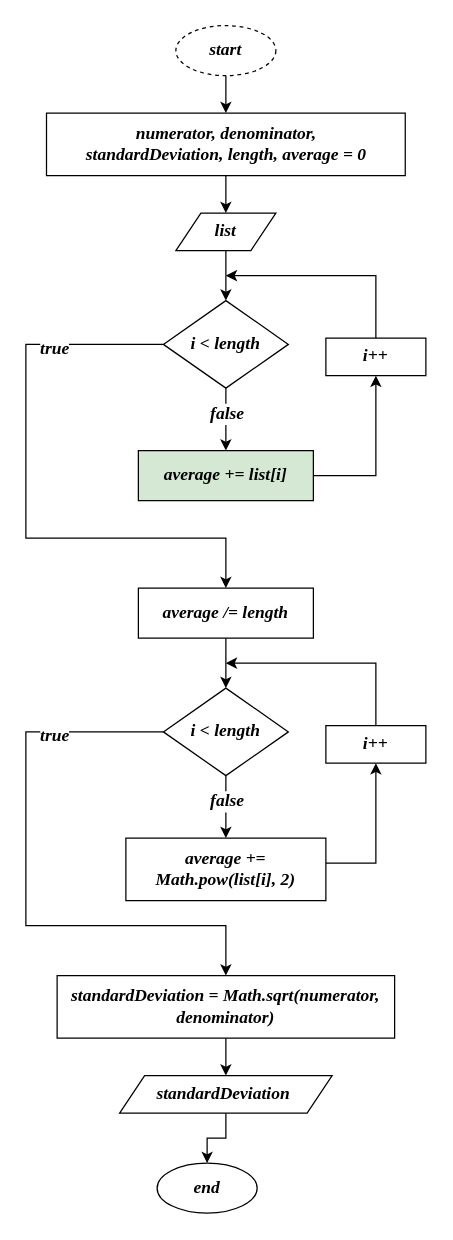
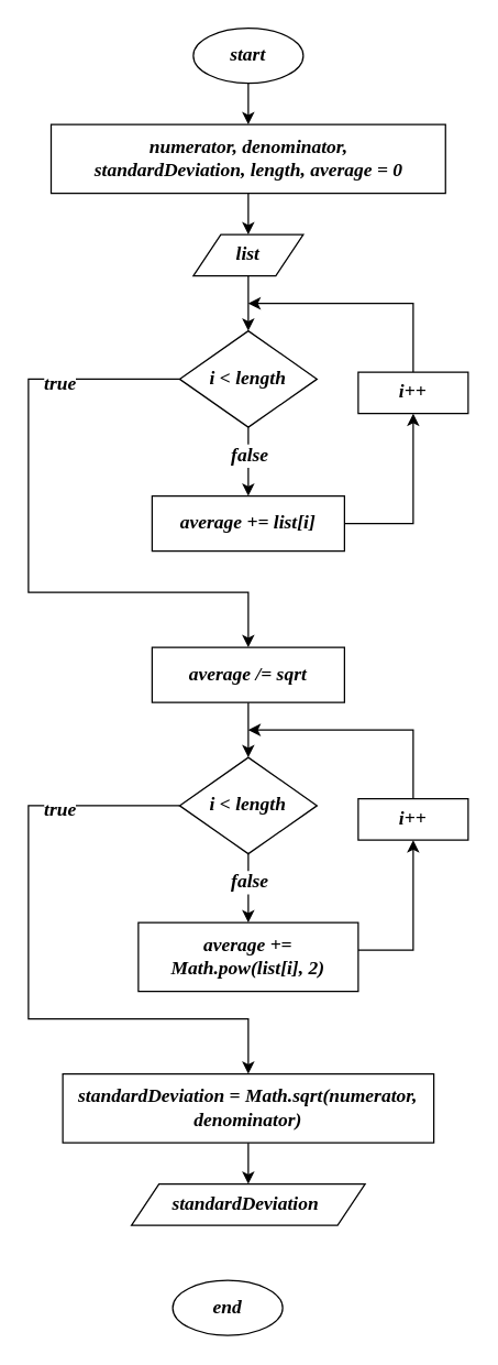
- <mxCell id="3" value="start" style="ellipse;whiteSpace=wrap;html=1;fontStyle=3;fontFamily=Comic Sans MS;fontSize=14;dashed=1;" parent="1" vertex="1"><mxGeometry x="140" y="20" width="80" height="40" as="geometry" /></mxCell>
+ <mxCell id="3" value="start" style="ellipse;whiteSpace=wrap;html=1;fontStyle=3;fontFamily=Comic Sans MS;fontSize=14;" parent="1" vertex="1"><mxGeometry x="140" y="20" width="80" height="40" as="geometry" /></mxCell>
- <mxCell id="14" value="average += list[i]" style="whiteSpace=wrap;html=1;fontSize=14;fontFamily=Comic Sans MS;fontStyle=3;fillColor=#d5e8d4;" parent="1" vertex="1"><mxGeometry x="110" y="360" width="140" height="40" as="geometry" /></mxCell>
+ <mxCell id="14" value="average += list[i]" style="whiteSpace=wrap;html=1;fontSize=14;fontFamily=Comic Sans MS;fontStyle=3;" parent="1" vertex="1"><mxGeometry x="110" y="360" width="140" height="40" as="geometry" /></mxCell>
- <mxCell id="27" value="average /= length" style="whiteSpace=wrap;html=1;fontSize=14;fontFamily=Comic Sans MS;fontStyle=3;" parent="1" vertex="1"><mxGeometry x="110" y="470" width="140" height="40" as="geometry" /></mxCell>
+ <mxCell id="27" value="average /= sqrt" style="whiteSpace=wrap;html=1;fontSize=14;fontFamily=Comic Sans MS;fontStyle=3;" parent="1" vertex="1"><mxGeometry x="110" y="470" width="140" height="40" as="geometry" /></mxCell>
- <mxCell id="30" value="" style="edgeStyle=orthogonalEdgeStyle;rounded=0;orthogonalLoop=1;jettySize=auto;html=1;" parent="1" source="31" target="32" edge="1"><mxGeometry relative="1" as="geometry" /></mxCell>
